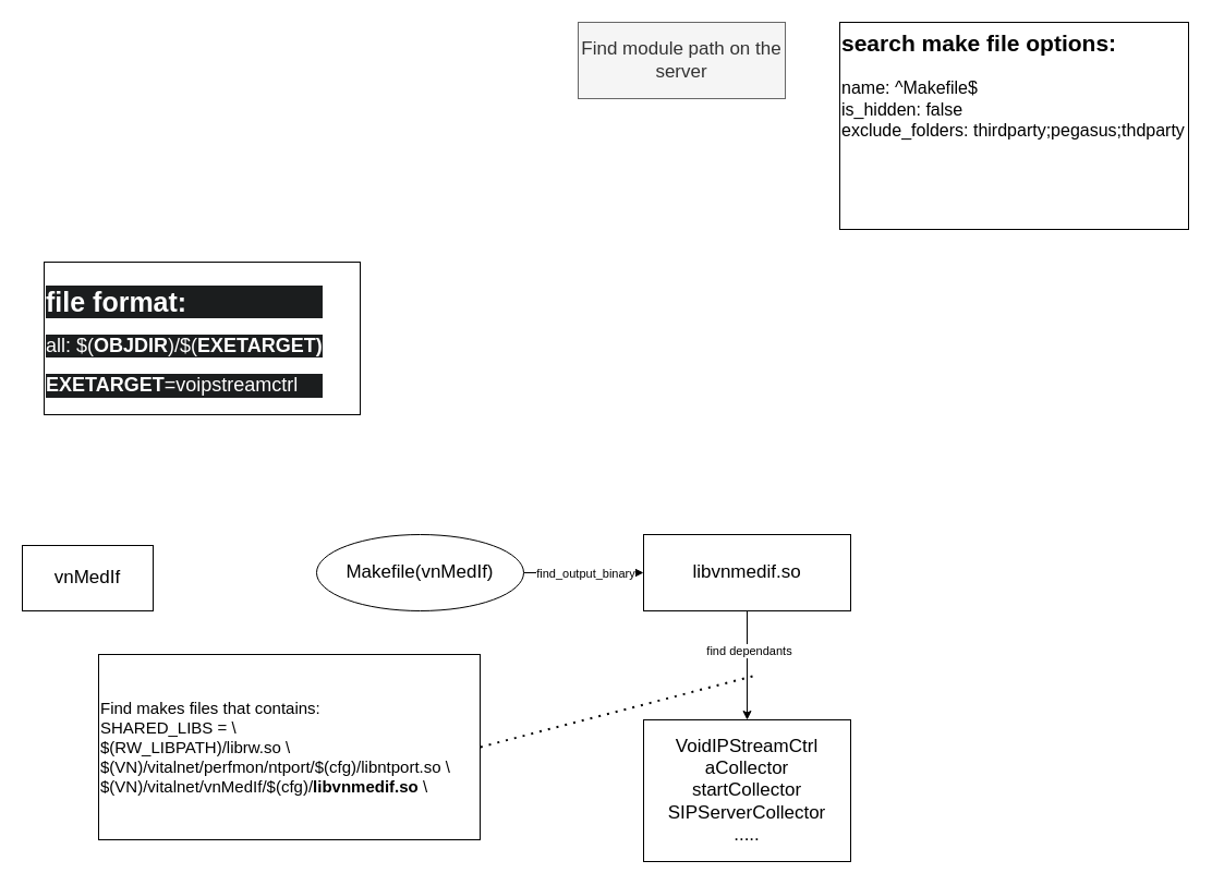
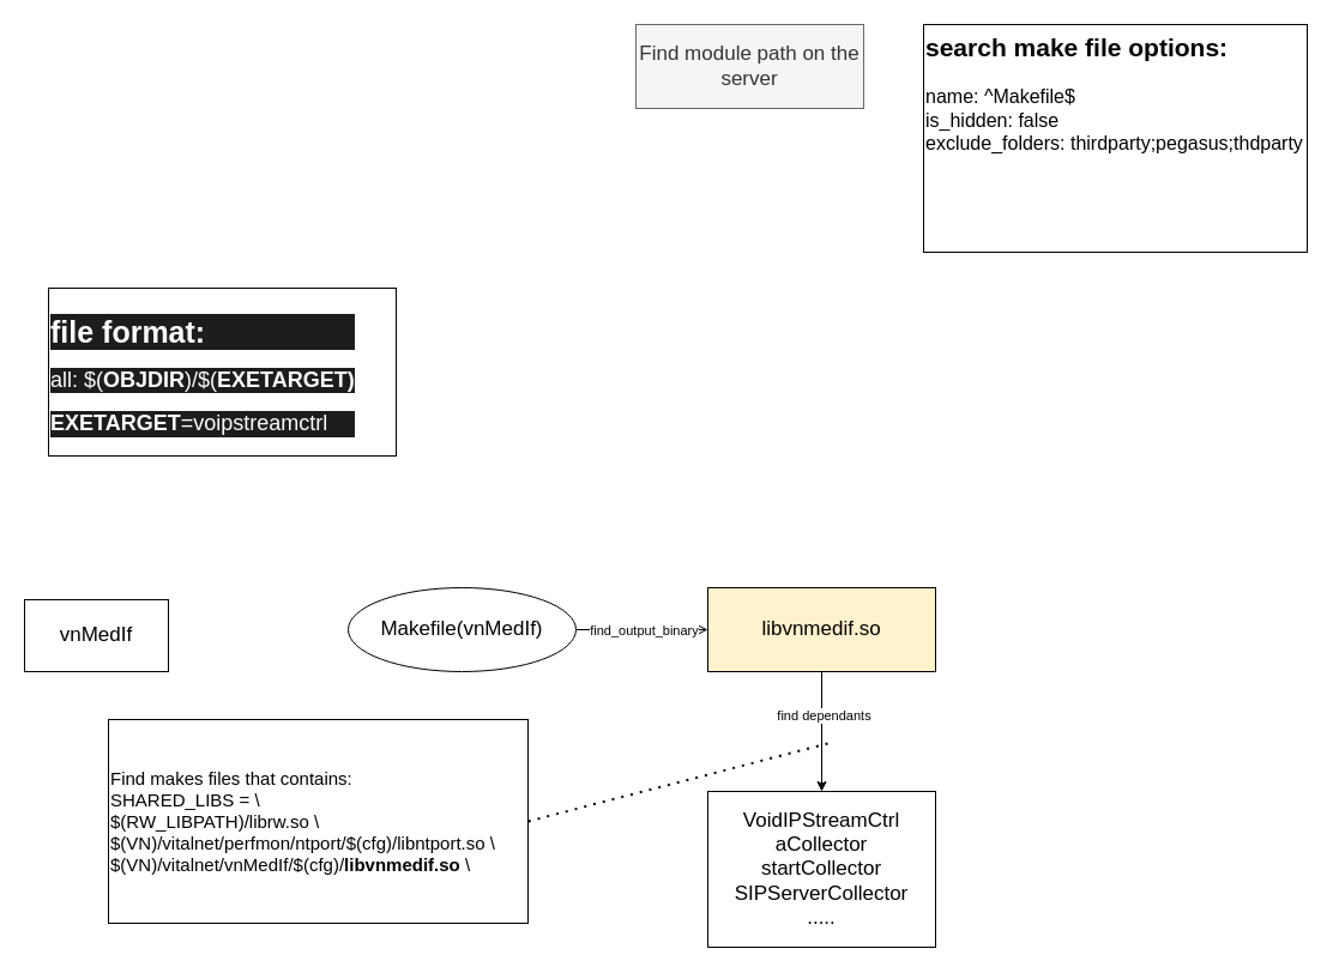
- <mxCell id="3" style="edgeStyle=orthogonalEdgeStyle;rounded=0;orthogonalLoop=1;jettySize=auto;html=1;entryX=0;entryY=0.5;entryDx=0;entryDy=0;" edge="1" parent="1" source="5" target="6"><mxGeometry relative="1" as="geometry" /></mxCell>
+ <mxCell id="3" style="edgeStyle=orthogonalEdgeStyle;rounded=0;orthogonalLoop=1;jettySize=auto;html=1;entryX=0;entryY=0.5;entryDx=0;entryDy=0;endArrow=open;" edge="1" parent="1" source="5" target="6"><mxGeometry relative="1" as="geometry" /></mxCell>
- <mxCell id="6" value="libvnmedif.so" style="rounded=0;whiteSpace=wrap;html=1;fontSize=17;" vertex="1" parent="1"><mxGeometry x="590" y="490" width="190" height="70" as="geometry" /></mxCell>
+ <mxCell id="6" value="libvnmedif.so" style="rounded=0;whiteSpace=wrap;html=1;fontSize=17;fillColor=#fff2cc;" vertex="1" parent="1"><mxGeometry x="590" y="490" width="190" height="70" as="geometry" /></mxCell>
